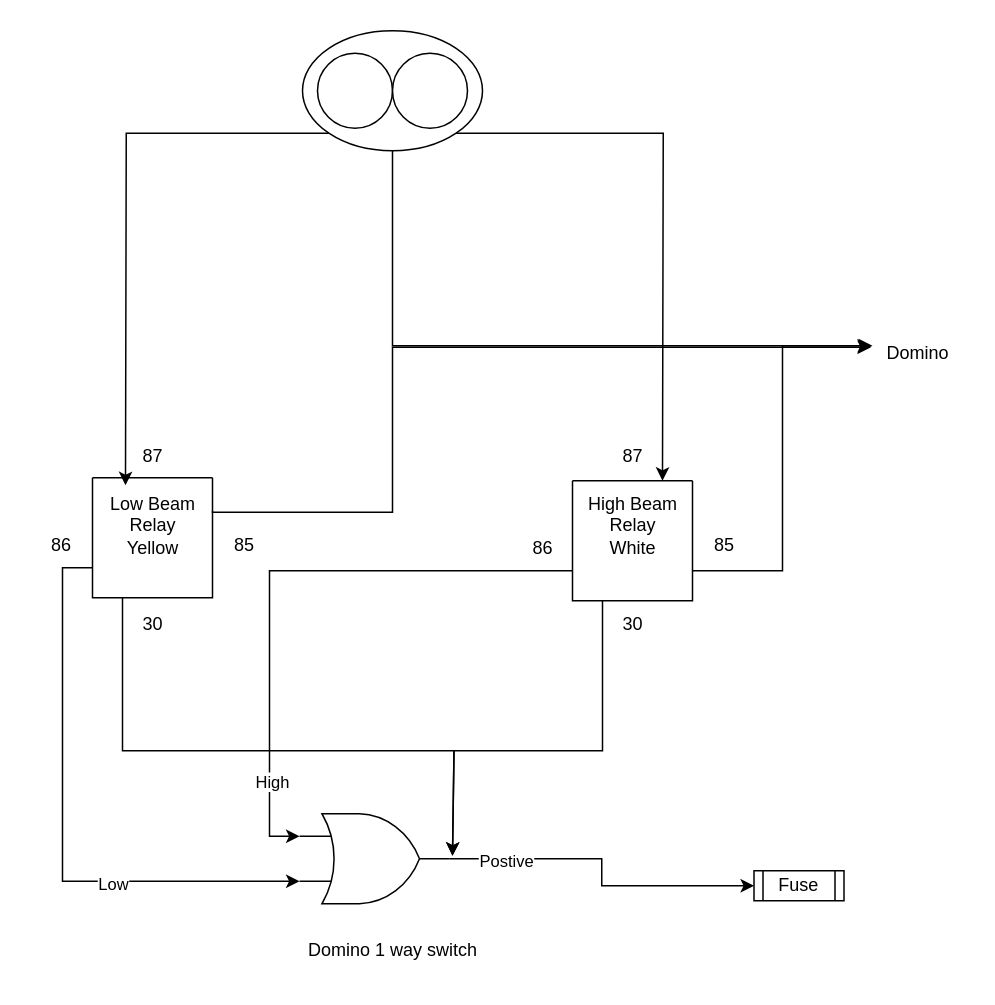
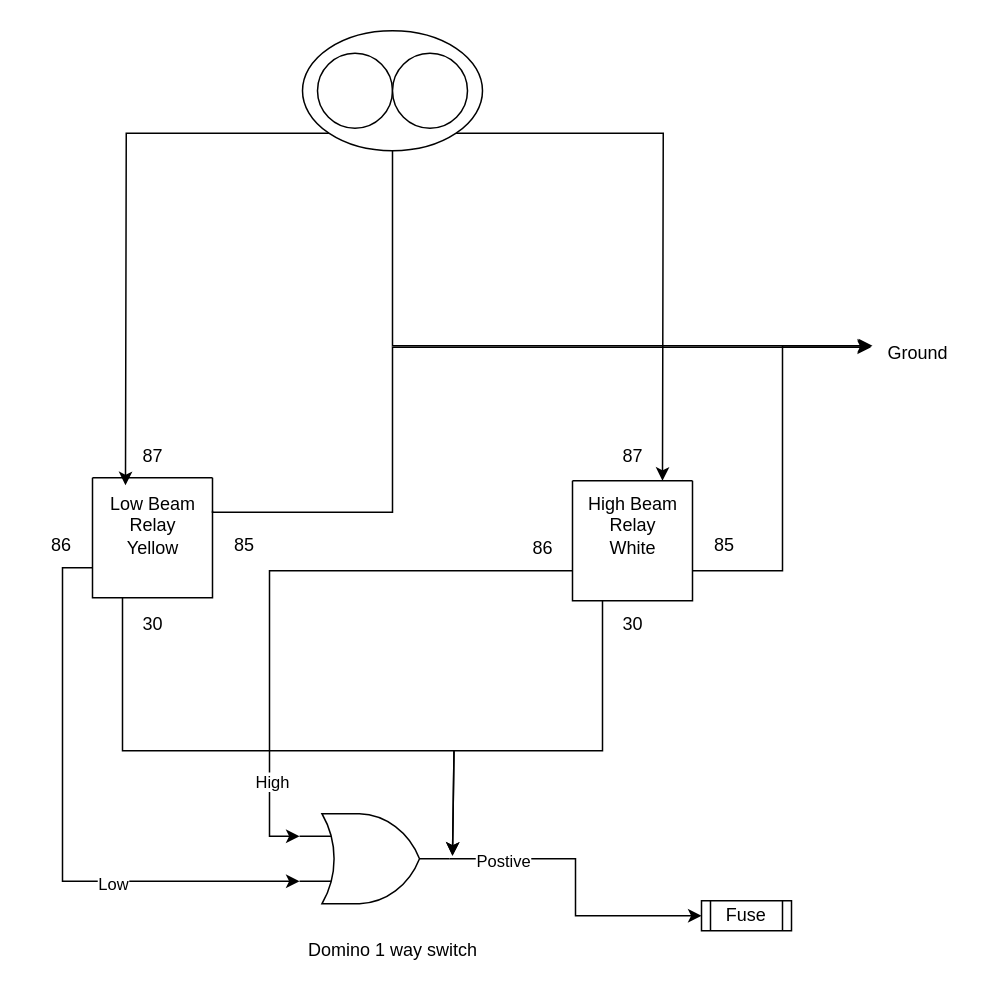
- <mxCell id="22" value="Domino" style="text;html=1;align=center;verticalAlign=middle;resizable=0;points=[];autosize=1;strokeColor=none;fillColor=none;" vertex="1" parent="1"><mxGeometry x="581" y="220" width="60" height="30" as="geometry" /></mxCell>
+ <mxCell id="22" value="Ground" style="text;html=1;align=center;verticalAlign=middle;resizable=0;points=[];autosize=1;strokeColor=none;fillColor=none;" vertex="1" parent="1"><mxGeometry x="581" y="220" width="60" height="30" as="geometry" /></mxCell>
- <mxCell id="20" value="Fuse" style="shape=process;whiteSpace=wrap;html=1;backgroundOutline=1;" vertex="1" parent="1"><mxGeometry x="502" y="580" width="60" height="20" as="geometry" /></mxCell>
+ <mxCell id="20" value="Fuse" style="shape=process;whiteSpace=wrap;html=1;backgroundOutline=1;" vertex="1" parent="1"><mxGeometry x="467" y="600" width="60" height="20" as="geometry" /></mxCell>
